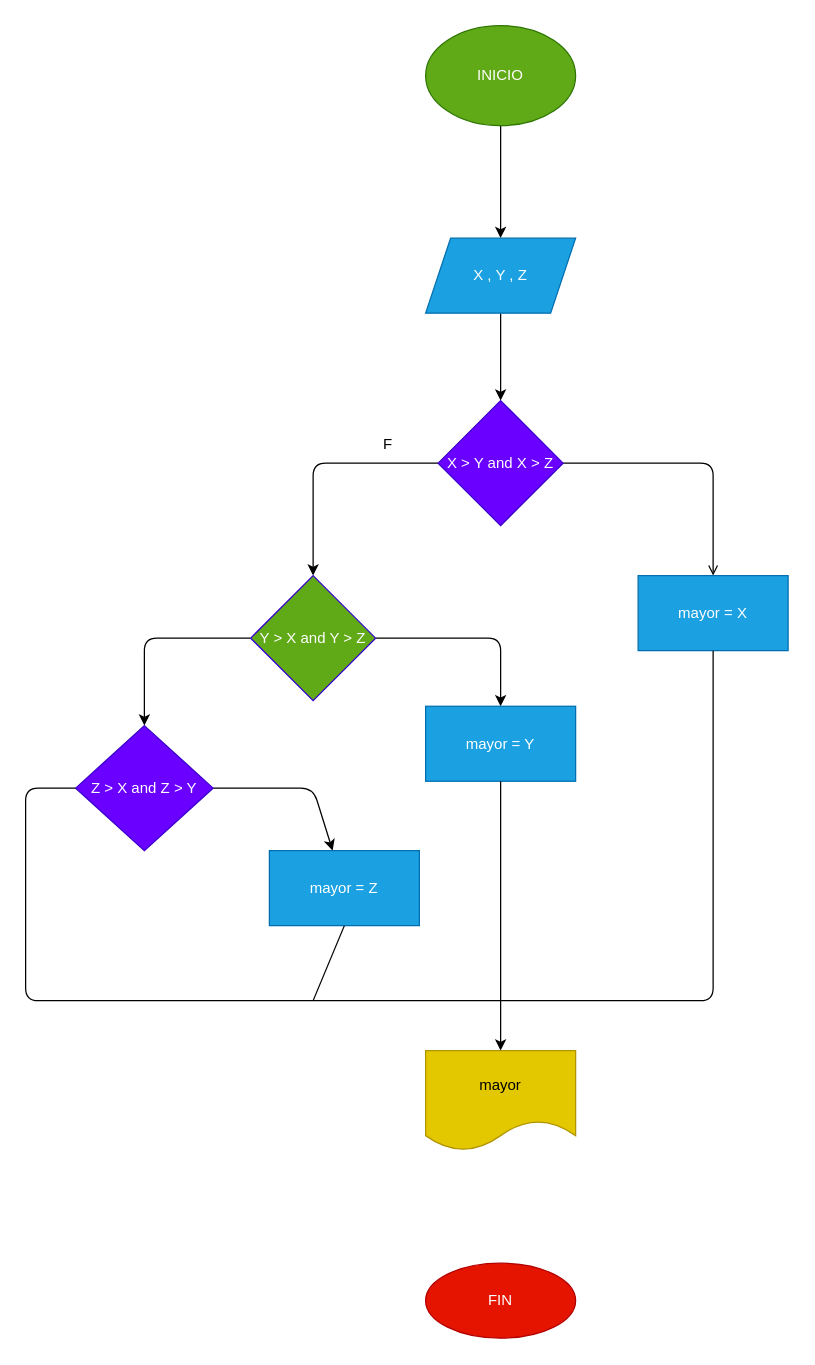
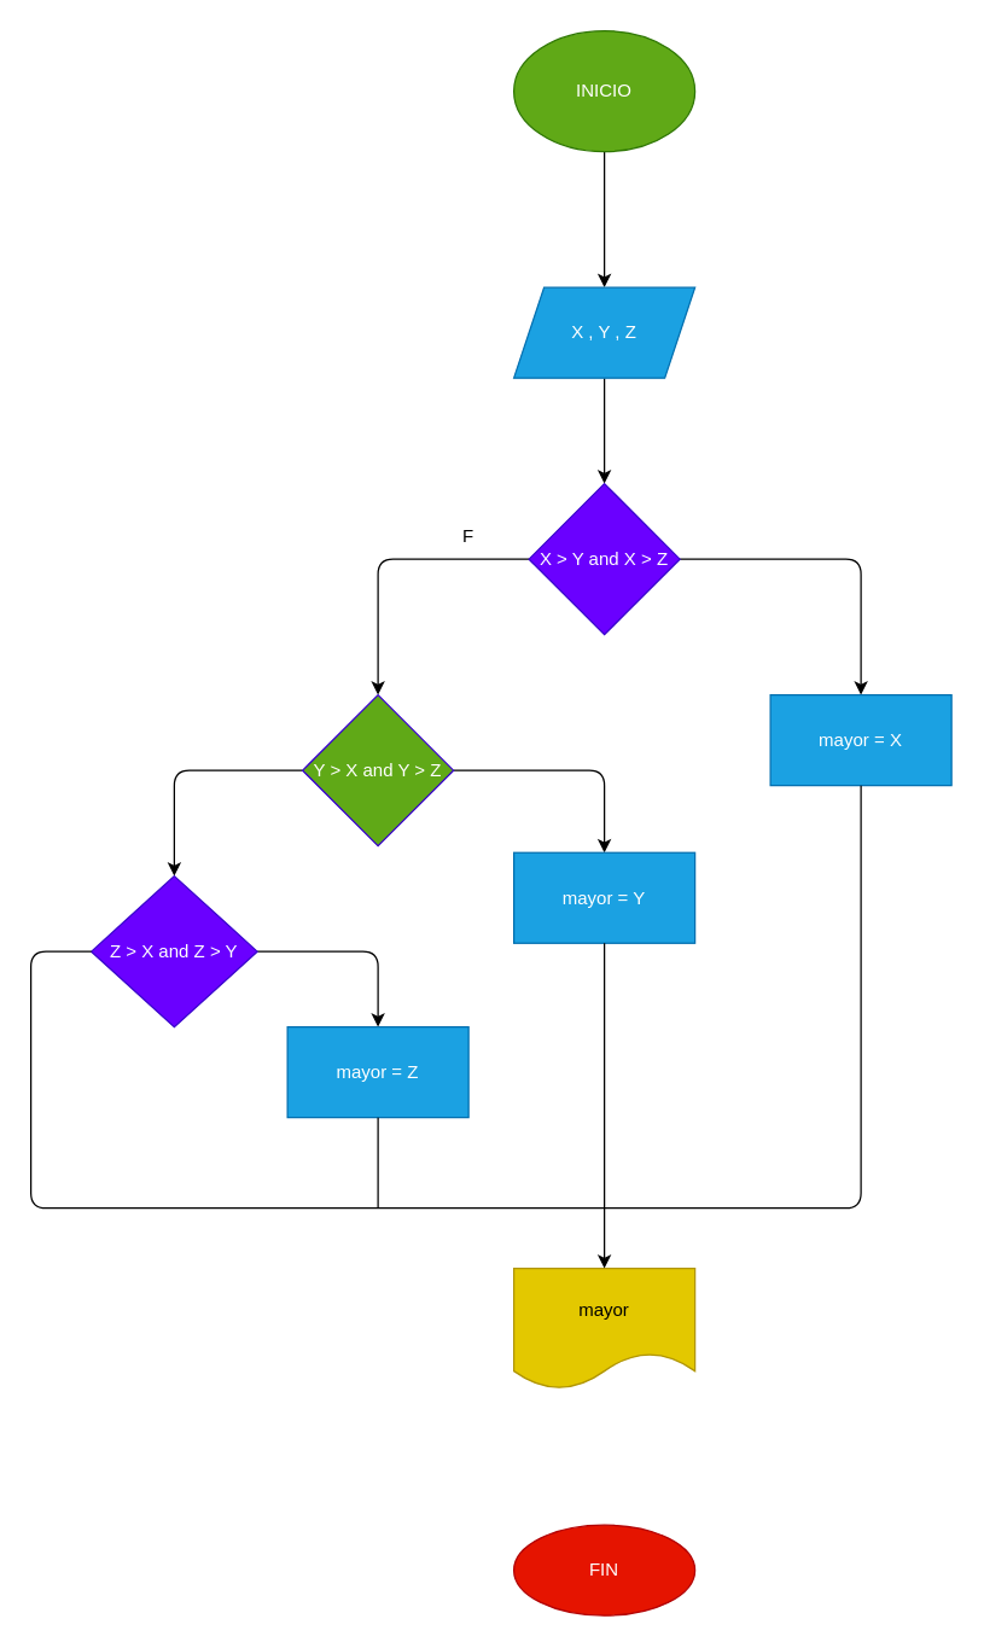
- <mxCell id="6" value="" style="edgeStyle=none;html=1;entryX=0.5;entryY=0;entryDx=0;entryDy=0;endArrow=open;" parent="1" source="8" target="10" edge="1"><mxGeometry relative="1" as="geometry"><mxPoint x="570" y="460" as="targetPoint" /><Array as="points"><mxPoint x="570" y="370" /></Array></mxGeometry></mxCell>
+ <mxCell id="6" value="" style="edgeStyle=none;html=1;entryX=0.5;entryY=0;entryDx=0;entryDy=0;" parent="1" source="8" target="10" edge="1"><mxGeometry relative="1" as="geometry"><mxPoint x="570" y="460" as="targetPoint" /><Array as="points"><mxPoint x="570" y="370" /></Array></mxGeometry></mxCell>
- <mxCell id="17" value="mayor = Z" style="whiteSpace=wrap;html=1;fillColor=#1ba1e2;fontColor=#ffffff;strokeColor=#006EAF;" vertex="1" parent="1"><mxGeometry x="215" y="680" width="120" height="60" as="geometry" /></mxCell>
+ <mxCell id="17" value="mayor = Z" style="whiteSpace=wrap;html=1;fillColor=#1ba1e2;fontColor=#ffffff;strokeColor=#006EAF;" vertex="1" parent="1"><mxGeometry x="190" y="680" width="120" height="60" as="geometry" /></mxCell>
